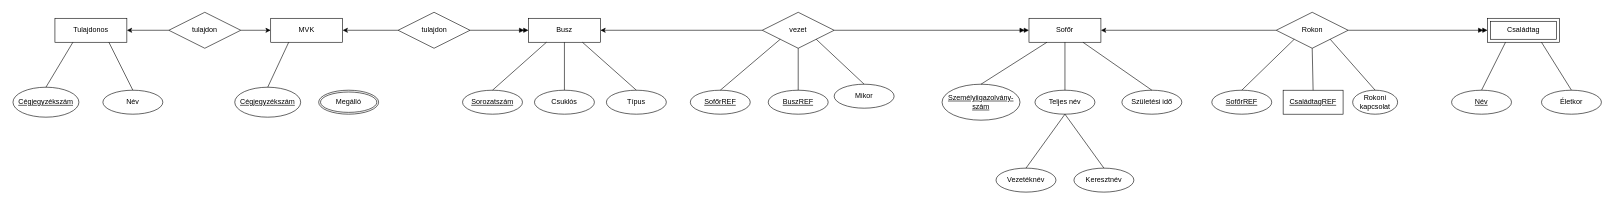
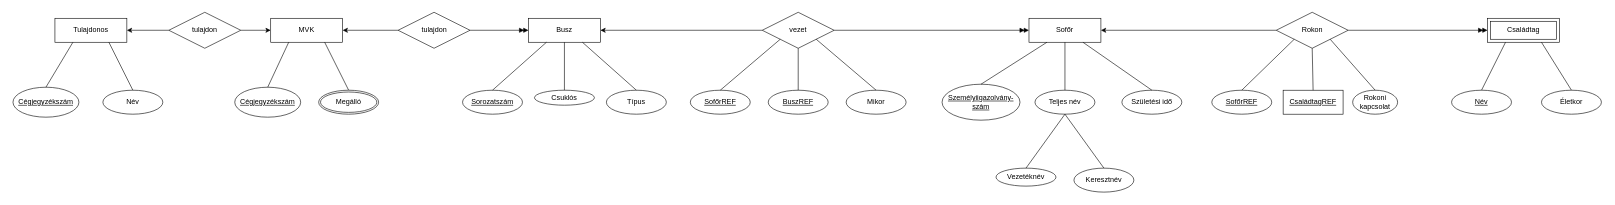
+ <mxCell id="39" value="" style="endArrow=none;html=1;rounded=0;entryX=0.75;entryY=1;entryDx=0;entryDy=0;exitX=0.5;exitY=0;exitDx=0;exitDy=0;" edge="1" parent="2" source="24" target="3"><mxGeometry width="50" height="50" relative="1" as="geometry"><mxPoint x="565" y="130" as="sourcePoint" /><mxPoint x="495" y="50" as="targetPoint" /></mxGeometry></mxCell>
- <mxCell id="36" value="Mikor" style="ellipse;whiteSpace=wrap;html=1;align=center;" parent="2" vertex="1"><mxGeometry x="1370" y="120" width="100" height="40" as="geometry" /></mxCell>
+ <mxCell id="36" value="Mikor" style="ellipse;whiteSpace=wrap;html=1;align=center;" parent="2" vertex="1"><mxGeometry x="1390" y="130" width="100" height="40" as="geometry" /></mxCell>
- <mxCell id="23" value="Csuklós" style="ellipse;whiteSpace=wrap;html=1;align=center;" parent="2" vertex="1"><mxGeometry x="870" y="130" width="100" height="40" as="geometry" /></mxCell>
+ <mxCell id="23" value="Csuklós" style="ellipse;whiteSpace=wrap;html=1;align=center;" parent="2" vertex="1"><mxGeometry x="870" y="130" width="100" height="25" as="geometry" /></mxCell>
- <mxCell id="29" value="Vezetéknév" style="ellipse;whiteSpace=wrap;html=1;align=center;" parent="2" vertex="1"><mxGeometry x="1640" y="260" width="100" height="40" as="geometry" /></mxCell>
+ <mxCell id="29" value="Vezetéknév" style="ellipse;whiteSpace=wrap;html=1;align=center;" parent="2" vertex="1"><mxGeometry x="1640" y="260" width="100" height="30" as="geometry" /></mxCell>
